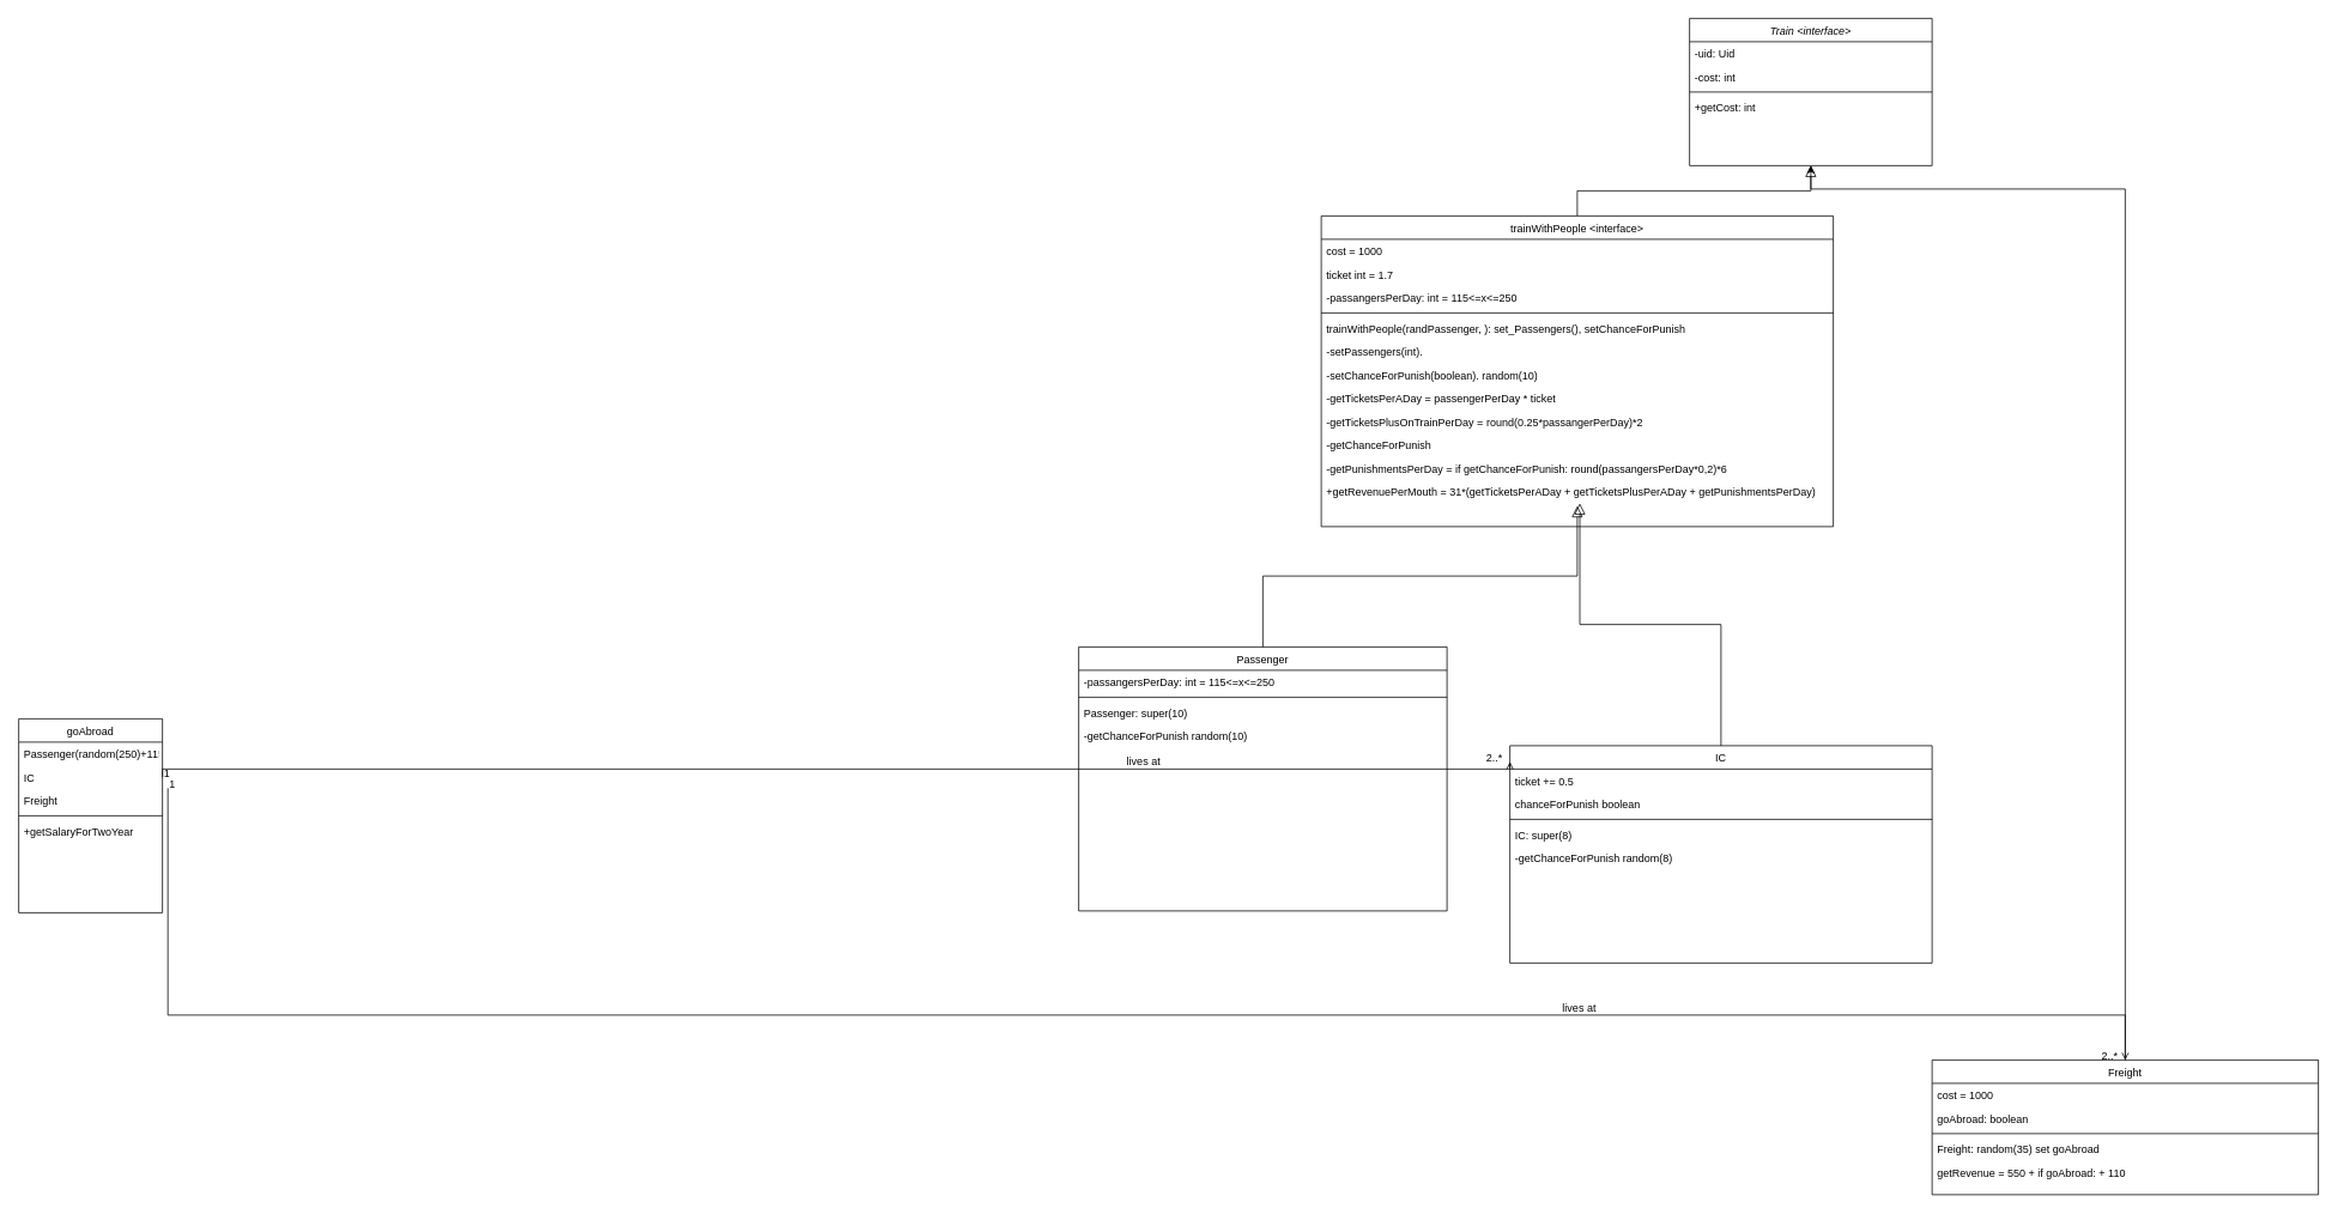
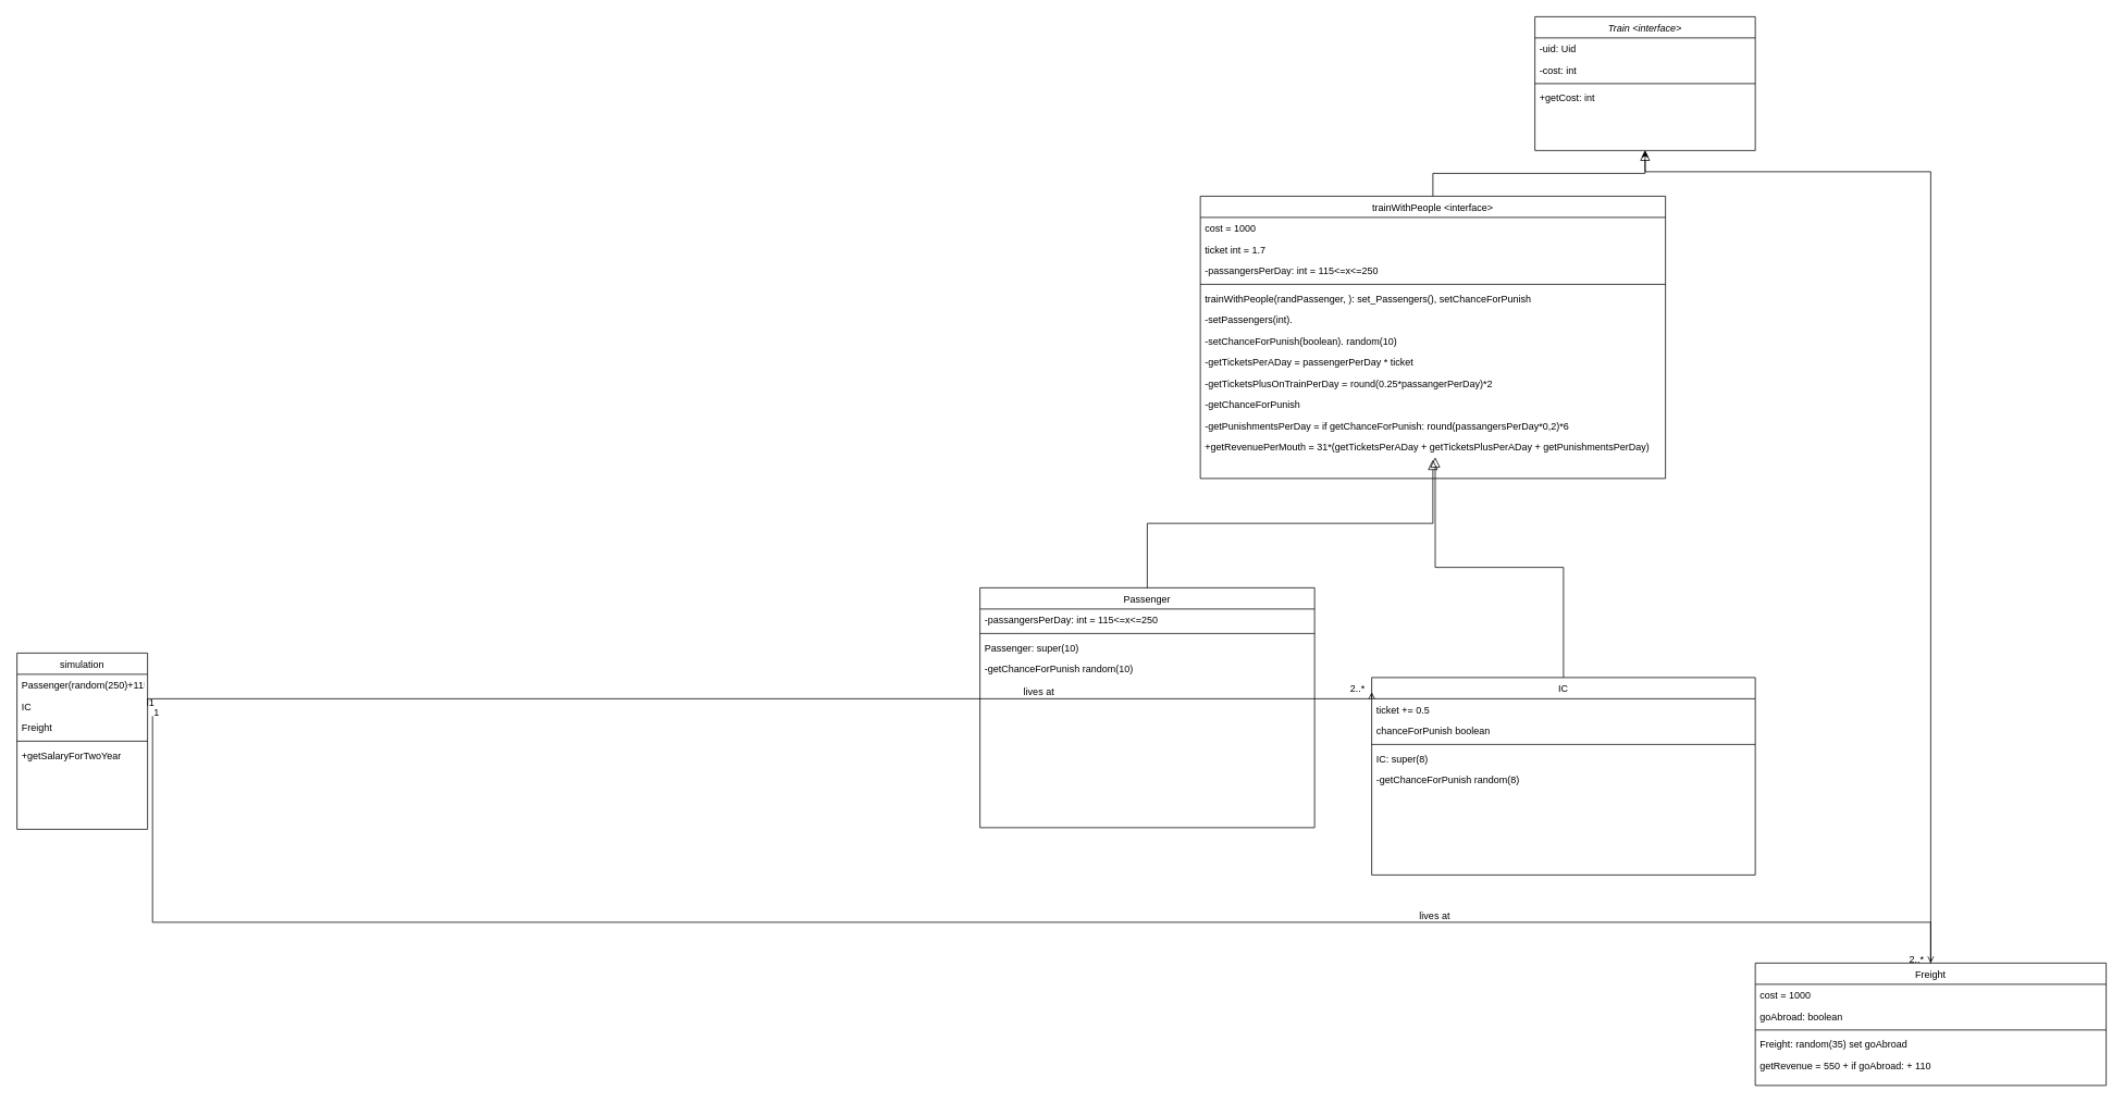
- <mxCell id="21" value="goAbroad" style="swimlane;fontStyle=0;align=center;verticalAlign=top;childLayout=stackLayout;horizontal=1;startSize=26;horizontalStack=0;resizeParent=1;resizeLast=0;collapsible=1;marginBottom=0;rounded=0;shadow=0;strokeWidth=1;" parent="1" vertex="1"><mxGeometry x="20" y="800" width="160" height="216" as="geometry"><mxRectangle x="550" y="140" width="160" height="26" as="alternateBounds" /></mxGeometry></mxCell>
+ <mxCell id="21" value="simulation" style="swimlane;fontStyle=0;align=center;verticalAlign=top;childLayout=stackLayout;horizontal=1;startSize=26;horizontalStack=0;resizeParent=1;resizeLast=0;collapsible=1;marginBottom=0;rounded=0;shadow=0;strokeWidth=1;" parent="1" vertex="1"><mxGeometry x="20" y="800" width="160" height="216" as="geometry"><mxRectangle x="550" y="140" width="160" height="26" as="alternateBounds" /></mxGeometry></mxCell>
